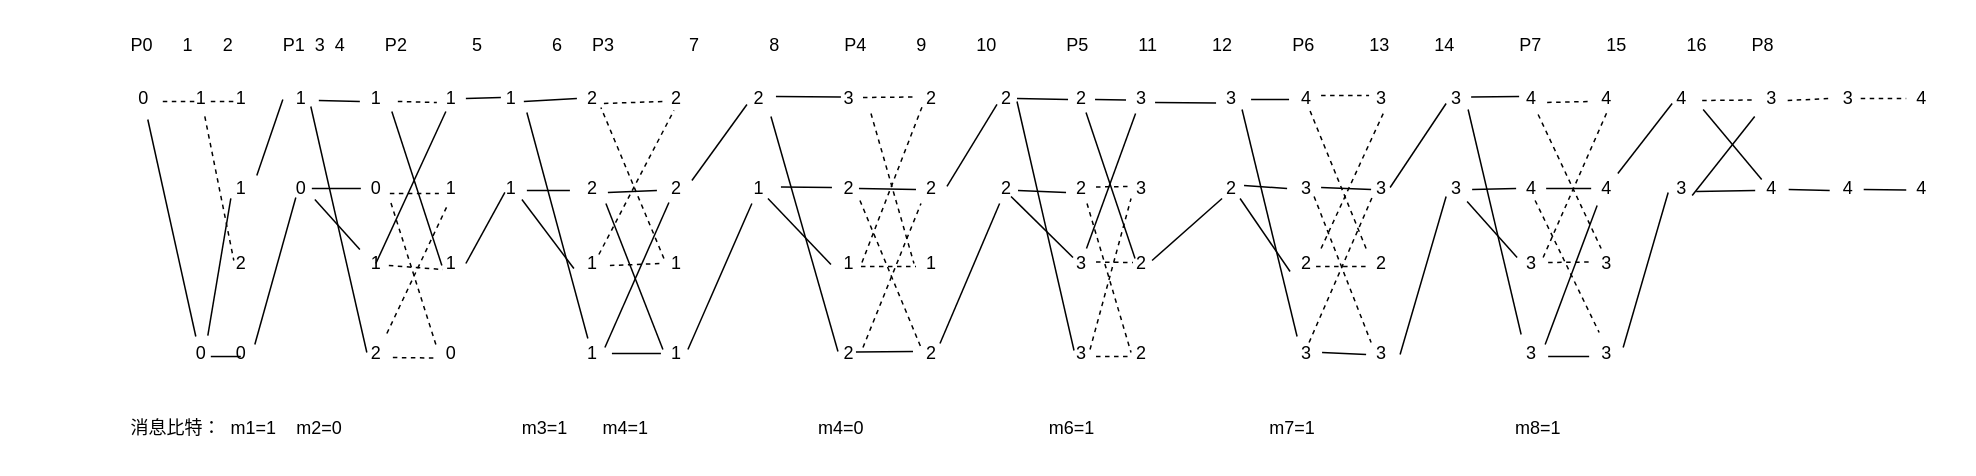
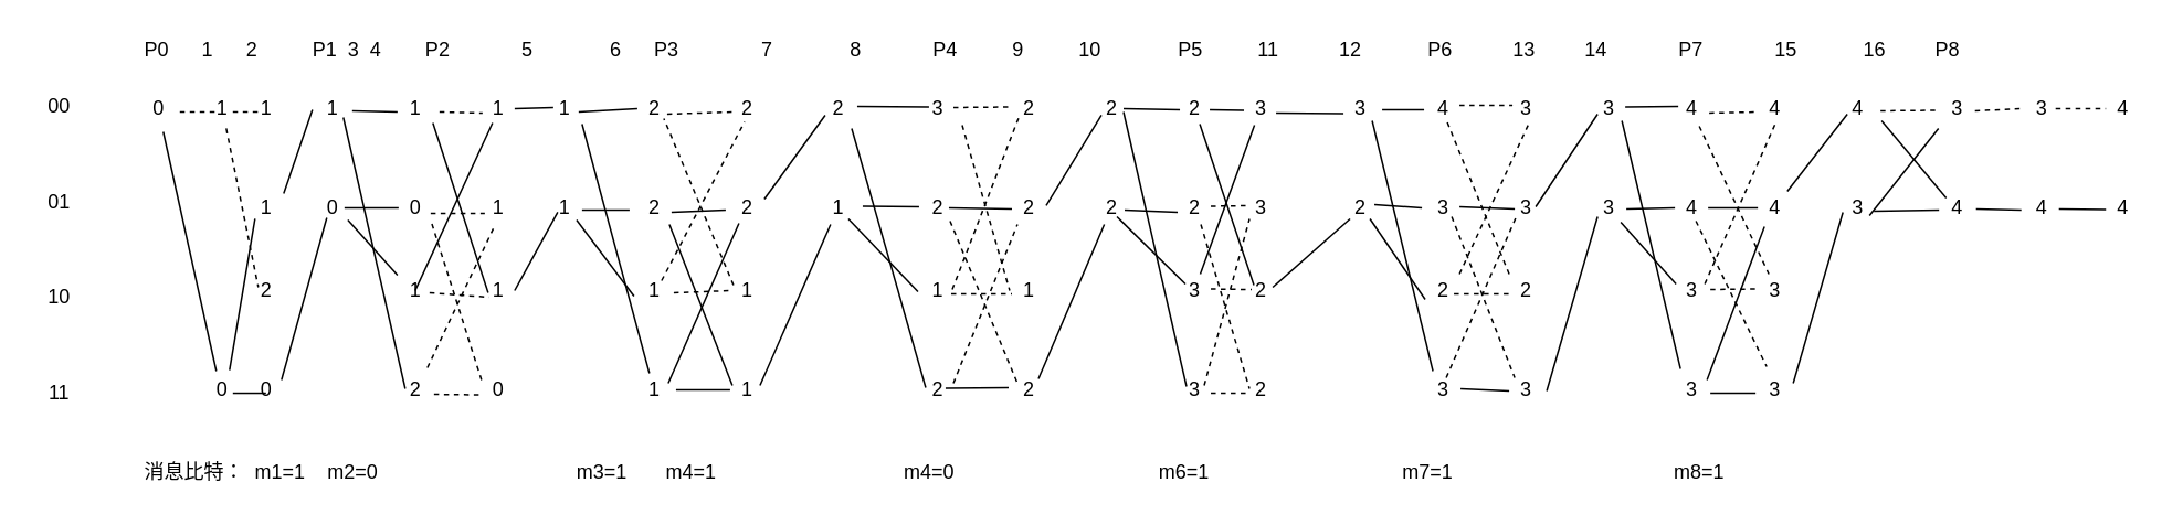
+ <mxCell id="2" value="00&lt;br&gt;&lt;br&gt;&lt;br&gt;&lt;br&gt;01&lt;br&gt;&lt;br&gt;&lt;br&gt;&lt;br&gt;10&lt;br&gt;&lt;br&gt;&lt;br&gt;&lt;br&gt;11" style="text;html=1;resizable=0;autosize=1;align=center;verticalAlign=middle;points=[];fillColor=none;strokeColor=none;rounded=0;" vertex="1" parent="1"><mxGeometry x="20" y="55" width="30" height="190" as="geometry" /></mxCell>
